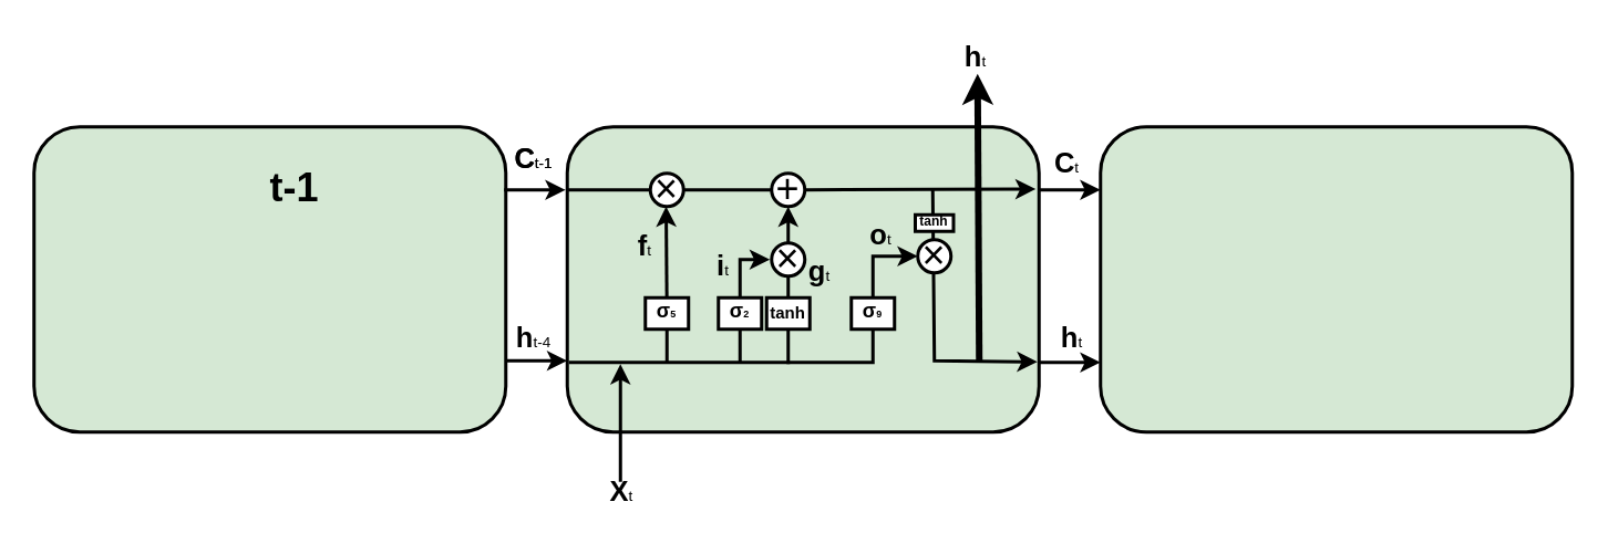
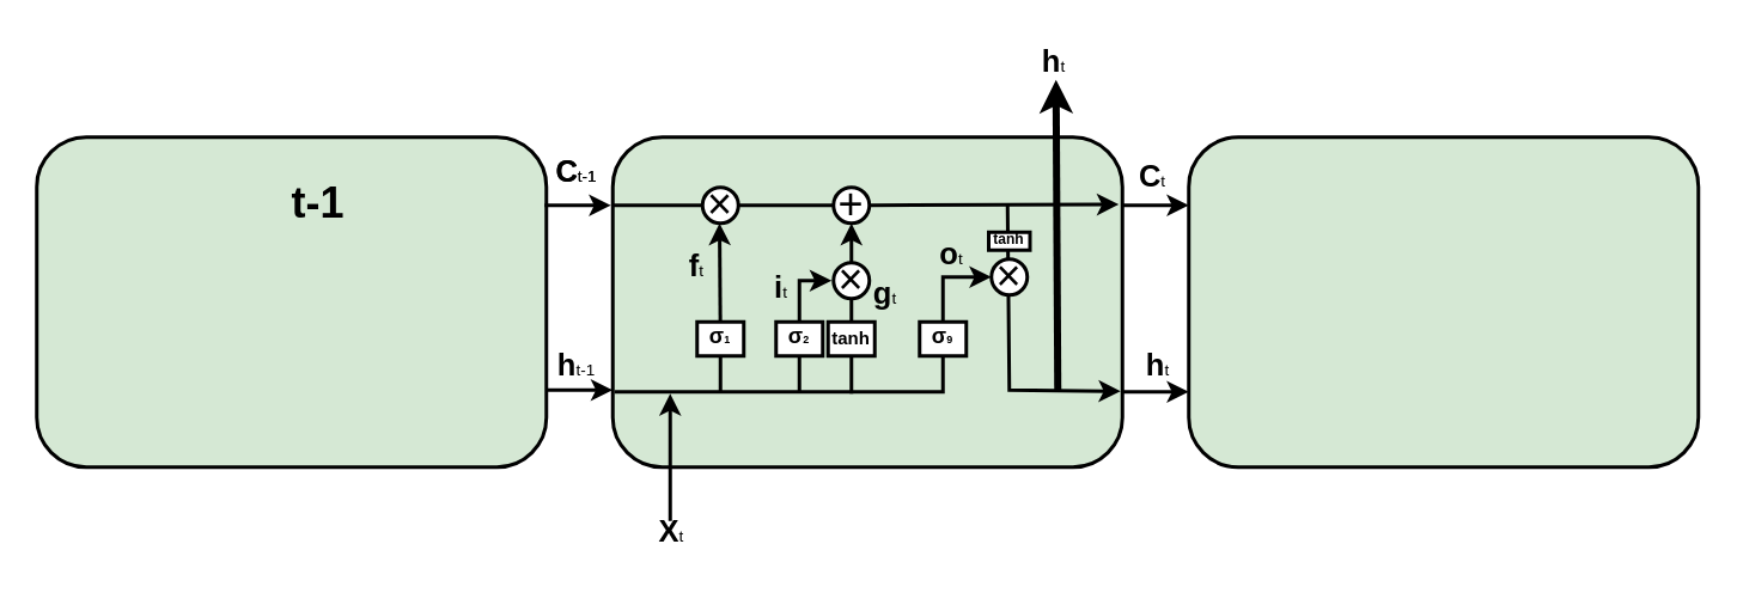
- <mxCell id="41" value="&lt;font style=&quot;font-size: 12px&quot;&gt;&lt;b&gt;σ&lt;font style=&quot;font-size: 6px&quot;&gt;5&lt;/font&gt;&lt;/b&gt;&lt;/font&gt;" style="text;html=1;strokeColor=none;fillColor=none;align=center;verticalAlign=middle;whiteSpace=wrap;rounded=0;fontSize=10;" parent="1" vertex="1"><mxGeometry x="371" y="172" width="60" height="30" as="geometry" /></mxCell>
+ <mxCell id="41" value="&lt;font style=&quot;font-size: 12px&quot;&gt;&lt;b&gt;σ&lt;font style=&quot;font-size: 6px&quot;&gt;1&lt;/font&gt;&lt;/b&gt;&lt;/font&gt;" style="text;html=1;strokeColor=none;fillColor=none;align=center;verticalAlign=middle;whiteSpace=wrap;rounded=0;fontSize=10;" parent="1" vertex="1"><mxGeometry x="371" y="172" width="60" height="30" as="geometry" /></mxCell>
- <mxCell id="9" value="&lt;b&gt;h&lt;/b&gt;&lt;font style=&quot;font-size: 9px&quot;&gt;t-4&lt;/font&gt;" style="text;html=1;strokeColor=none;fillColor=none;align=center;verticalAlign=middle;whiteSpace=wrap;rounded=0;fontSize=17;" parent="1" vertex="1"><mxGeometry x="286" y="189" width="70" height="30" as="geometry" /></mxCell>
+ <mxCell id="9" value="&lt;b&gt;h&lt;/b&gt;&lt;font style=&quot;font-size: 9px&quot;&gt;t-1&lt;/font&gt;" style="text;html=1;strokeColor=none;fillColor=none;align=center;verticalAlign=middle;whiteSpace=wrap;rounded=0;fontSize=17;" parent="1" vertex="1"><mxGeometry x="286" y="189" width="70" height="30" as="geometry" /></mxCell>
